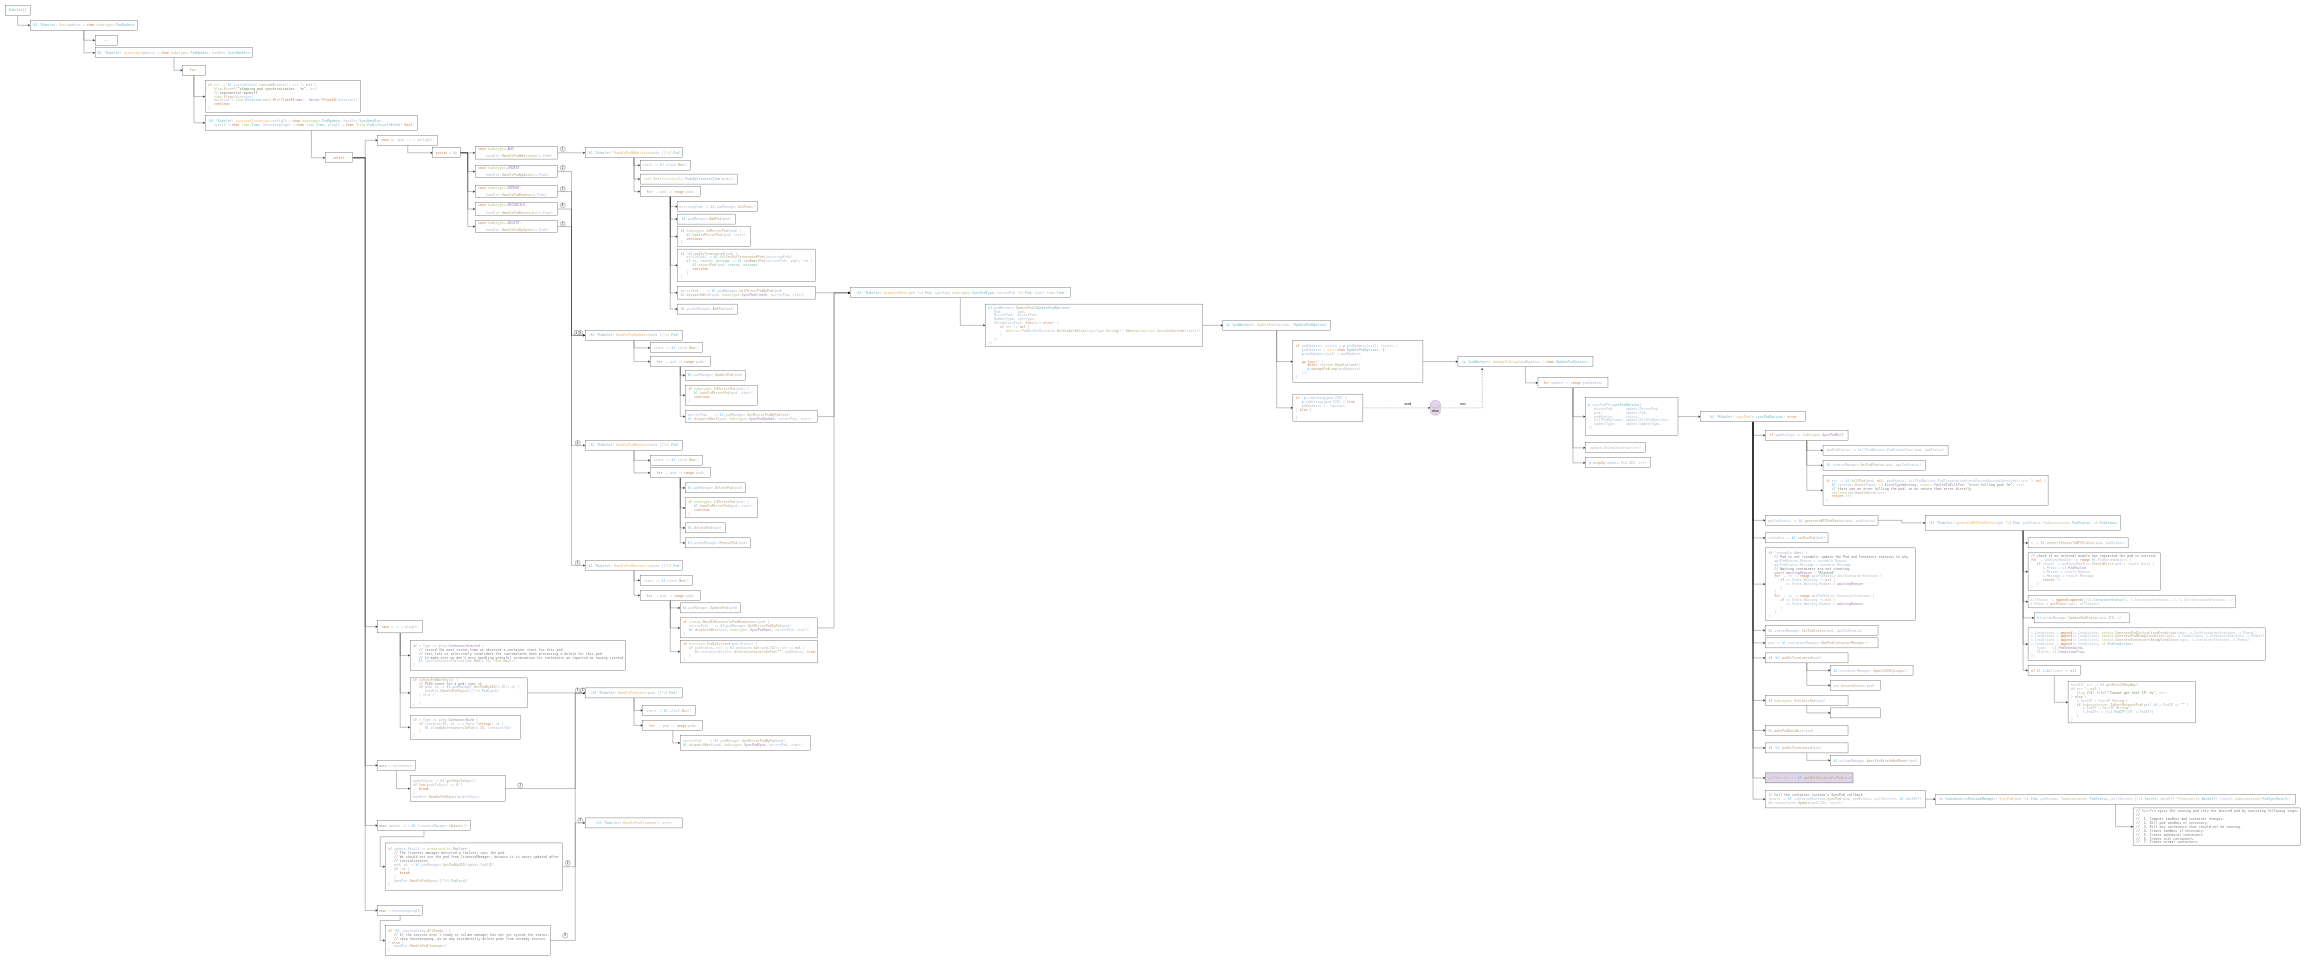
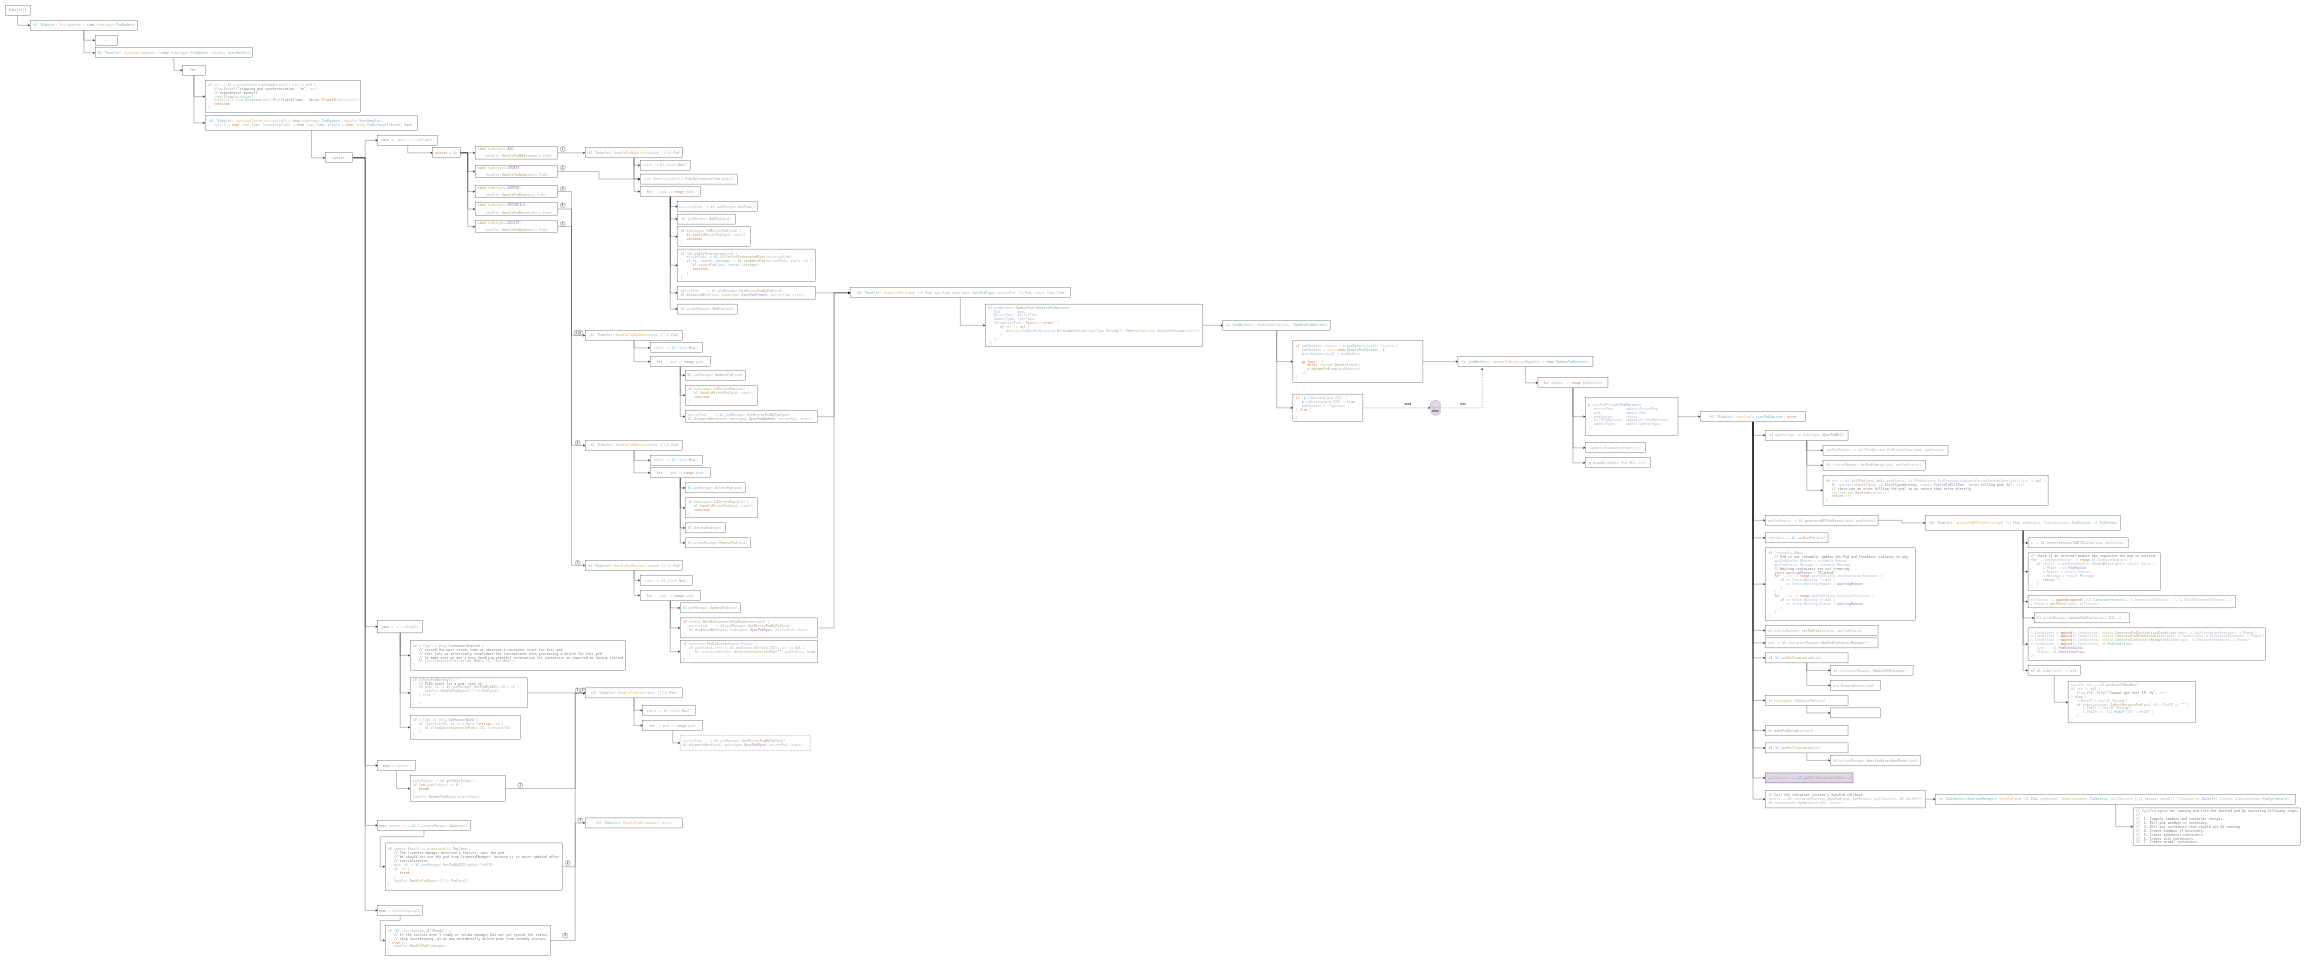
- <mxCell id="65" style="edgeStyle=orthogonalEdgeStyle;rounded=0;orthogonalLoop=1;jettySize=auto;html=1;entryX=0;entryY=0.5;entryDx=0;entryDy=0;labelBackgroundColor=none;" parent="1" source="66" target="106" edge="1"><mxGeometry relative="1" as="geometry" /></mxCell>
+ <mxCell id="65" style="edgeStyle=orthogonalEdgeStyle;rounded=0;orthogonalLoop=1;jettySize=auto;html=1;labelBackgroundColor=none;" parent="1" source="66" target="42" edge="1"><mxGeometry relative="1" as="geometry" /></mxCell>
- <mxCell id="216" value="&lt;pre style=&quot;font-size: 9.8pt ; font-family: &amp;#34;jetbrains mono nl&amp;#34; , monospace&quot;&gt;&lt;pre style=&quot;color: rgb(169 , 183 , 198) ; font-family: &amp;#34;jetbrains mono nl&amp;#34; , monospace ; font-size: 9.8pt&quot;&gt;&lt;pre style=&quot;font-family: &amp;#34;jetbrains mono nl&amp;#34; , monospace ; font-size: 9.8pt&quot;&gt;&lt;pre style=&quot;font-family: &amp;#34;jetbrains mono nl&amp;#34; , monospace ; font-size: 9.8pt&quot;&gt;&lt;pre style=&quot;font-family: &amp;#34;jetbrains mono nl&amp;#34; , monospace ; font-size: 9.8pt&quot;&gt;mirrorPod&lt;span style=&quot;color: #cc7832&quot;&gt;, &lt;/span&gt;_ := &lt;span style=&quot;color: #4eade5&quot;&gt;kl&lt;/span&gt;.podManager.&lt;span style=&quot;color: #b09d79&quot;&gt;GetMirrorPodByPod&lt;/span&gt;(pod)&lt;br&gt;&lt;span style=&quot;color: #4eade5&quot;&gt;kl&lt;/span&gt;.&lt;span style=&quot;color: #b09d79&quot;&gt;dispatchWork&lt;/span&gt;(pod&lt;span style=&quot;color: #cc7832&quot;&gt;, &lt;/span&gt;&lt;span style=&quot;color: #afbf7e&quot;&gt;kubetypes&lt;/span&gt;.&lt;span style=&quot;color: #9876aa ; font-style: italic&quot;&gt;SyncPodSync&lt;/span&gt;&lt;span style=&quot;color: #cc7832&quot;&gt;, &lt;/span&gt;mirrorPod&lt;span style=&quot;color: #cc7832&quot;&gt;, &lt;/span&gt;start)&lt;br&gt;&lt;/pre&gt;&lt;/pre&gt;&lt;/pre&gt;&lt;/pre&gt;&lt;/pre&gt;" style="whiteSpace=wrap;html=1;rounded=0;labelBackgroundColor=none;align=left;spacingLeft=10;" vertex="1" parent="1"><mxGeometry x="2720" y="2940" width="520" height="60" as="geometry" /></mxCell>
+ <mxCell id="216" value="&lt;pre style=&quot;font-size: 9.8pt ; font-family: &amp;#34;jetbrains mono nl&amp;#34; , monospace&quot;&gt;&lt;pre style=&quot;color: rgb(169 , 183 , 198) ; font-family: &amp;#34;jetbrains mono nl&amp;#34; , monospace ; font-size: 9.8pt&quot;&gt;&lt;pre style=&quot;font-family: &amp;#34;jetbrains mono nl&amp;#34; , monospace ; font-size: 9.8pt&quot;&gt;&lt;pre style=&quot;font-family: &amp;#34;jetbrains mono nl&amp;#34; , monospace ; font-size: 9.8pt&quot;&gt;&lt;pre style=&quot;font-family: &amp;#34;jetbrains mono nl&amp;#34; , monospace ; font-size: 9.8pt&quot;&gt;mirrorPod&lt;span style=&quot;color: #cc7832&quot;&gt;, &lt;/span&gt;_ := &lt;span style=&quot;color: #4eade5&quot;&gt;kl&lt;/span&gt;.podManager.&lt;span style=&quot;color: #b09d79&quot;&gt;GetMirrorPodByPod&lt;/span&gt;(pod)&lt;br&gt;&lt;span style=&quot;color: #4eade5&quot;&gt;kl&lt;/span&gt;.&lt;span style=&quot;color: #b09d79&quot;&gt;dispatchWork&lt;/span&gt;(pod&lt;span style=&quot;color: #cc7832&quot;&gt;, &lt;/span&gt;&lt;span style=&quot;color: #afbf7e&quot;&gt;kubetypes&lt;/span&gt;.&lt;span style=&quot;color: #9876aa ; font-style: italic&quot;&gt;SyncPodSync&lt;/span&gt;&lt;span style=&quot;color: #cc7832&quot;&gt;, &lt;/span&gt;mirrorPod&lt;span style=&quot;color: #cc7832&quot;&gt;, &lt;/span&gt;start)&lt;br&gt;&lt;/pre&gt;&lt;/pre&gt;&lt;/pre&gt;&lt;/pre&gt;&lt;/pre&gt;" style="whiteSpace=wrap;html=1;rounded=0;labelBackgroundColor=none;align=left;spacingLeft=10;dashed=1;" vertex="1" parent="1"><mxGeometry x="2720" y="2940" width="520" height="60" as="geometry" /></mxCell>
- <mxCell id="17" value="&lt;pre style=&quot;color: rgb(169, 183, 198); font-family: &amp;quot;jetbrains mono nl&amp;quot;, monospace; font-size: 9.8pt;&quot;&gt;&lt;pre style=&quot;font-family: &amp;quot;jetbrains mono nl&amp;quot; , monospace ; font-size: 9.8pt&quot;&gt;&lt;pre style=&quot;font-family: &amp;quot;jetbrains mono nl&amp;quot; , monospace ; font-size: 9.8pt&quot;&gt;&lt;span style=&quot;color: #c7773e&quot;&gt;case &lt;/span&gt;&amp;lt;-containers:&lt;/pre&gt;&lt;/pre&gt;&lt;/pre&gt;" style="rounded=0;whiteSpace=wrap;html=1;labelBackgroundColor=none;" parent="1" vertex="1"><mxGeometry x="1510" y="3040" width="150" height="40" as="geometry" /></mxCell>
+ <mxCell id="17" value="&lt;pre style=&quot;color: rgb(169, 183, 198); font-family: &amp;quot;jetbrains mono nl&amp;quot;, monospace; font-size: 9.8pt;&quot;&gt;&lt;pre style=&quot;font-family: &amp;quot;jetbrains mono nl&amp;quot; , monospace ; font-size: 9.8pt&quot;&gt;&lt;pre style=&quot;font-family: &amp;quot;jetbrains mono nl&amp;quot; , monospace ; font-size: 9.8pt&quot;&gt;&lt;span style=&quot;color: #c7773e&quot;&gt;case &lt;/span&gt;&amp;lt;-syncCh:&lt;/pre&gt;&lt;/pre&gt;&lt;/pre&gt;" style="rounded=0;whiteSpace=wrap;html=1;labelBackgroundColor=none;" parent="1" vertex="1"><mxGeometry x="1510" y="3040" width="150" height="40" as="geometry" /></mxCell>
